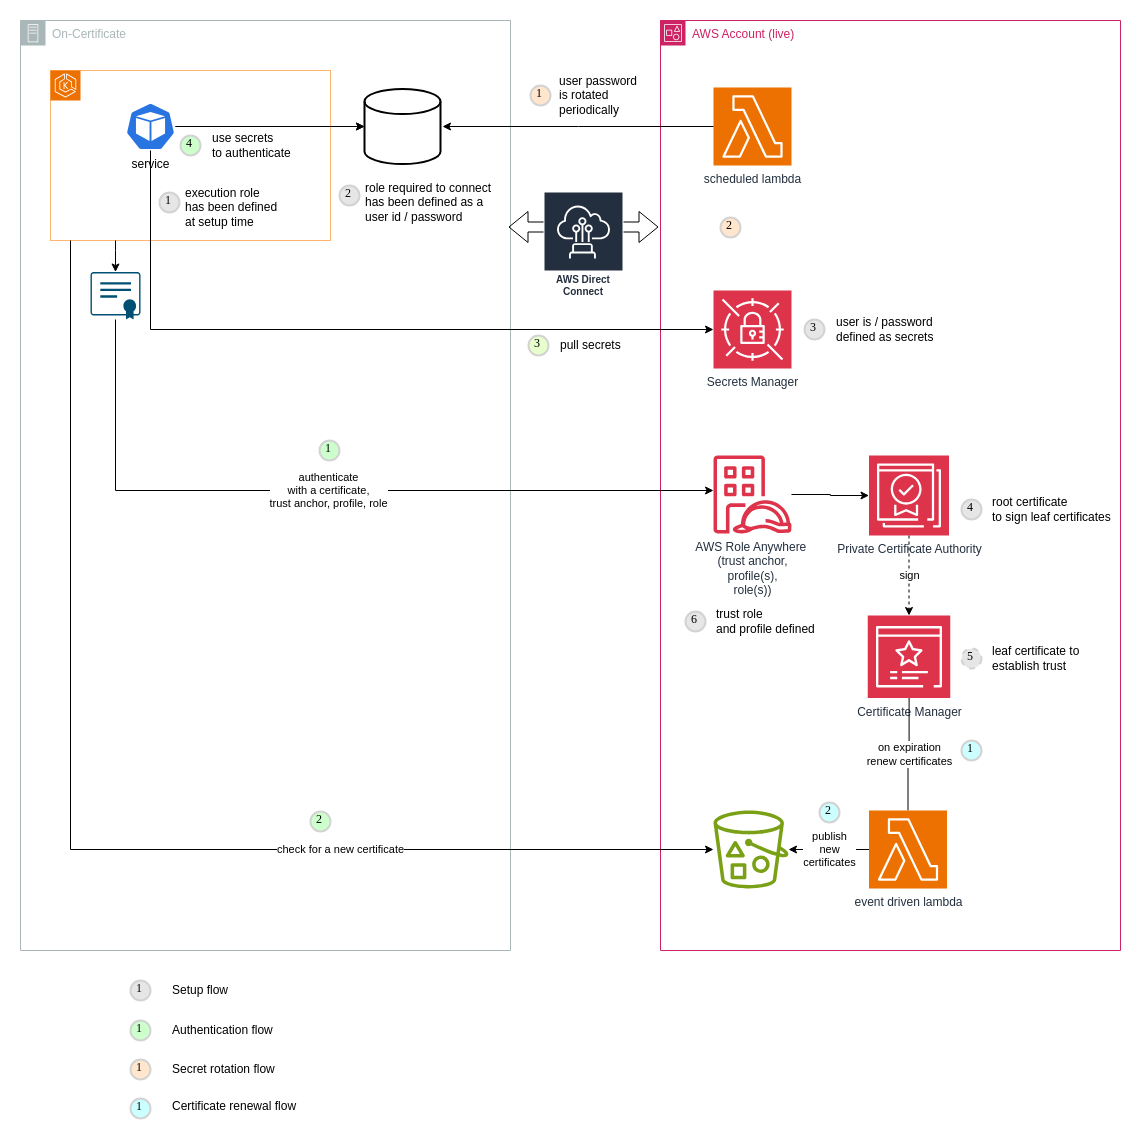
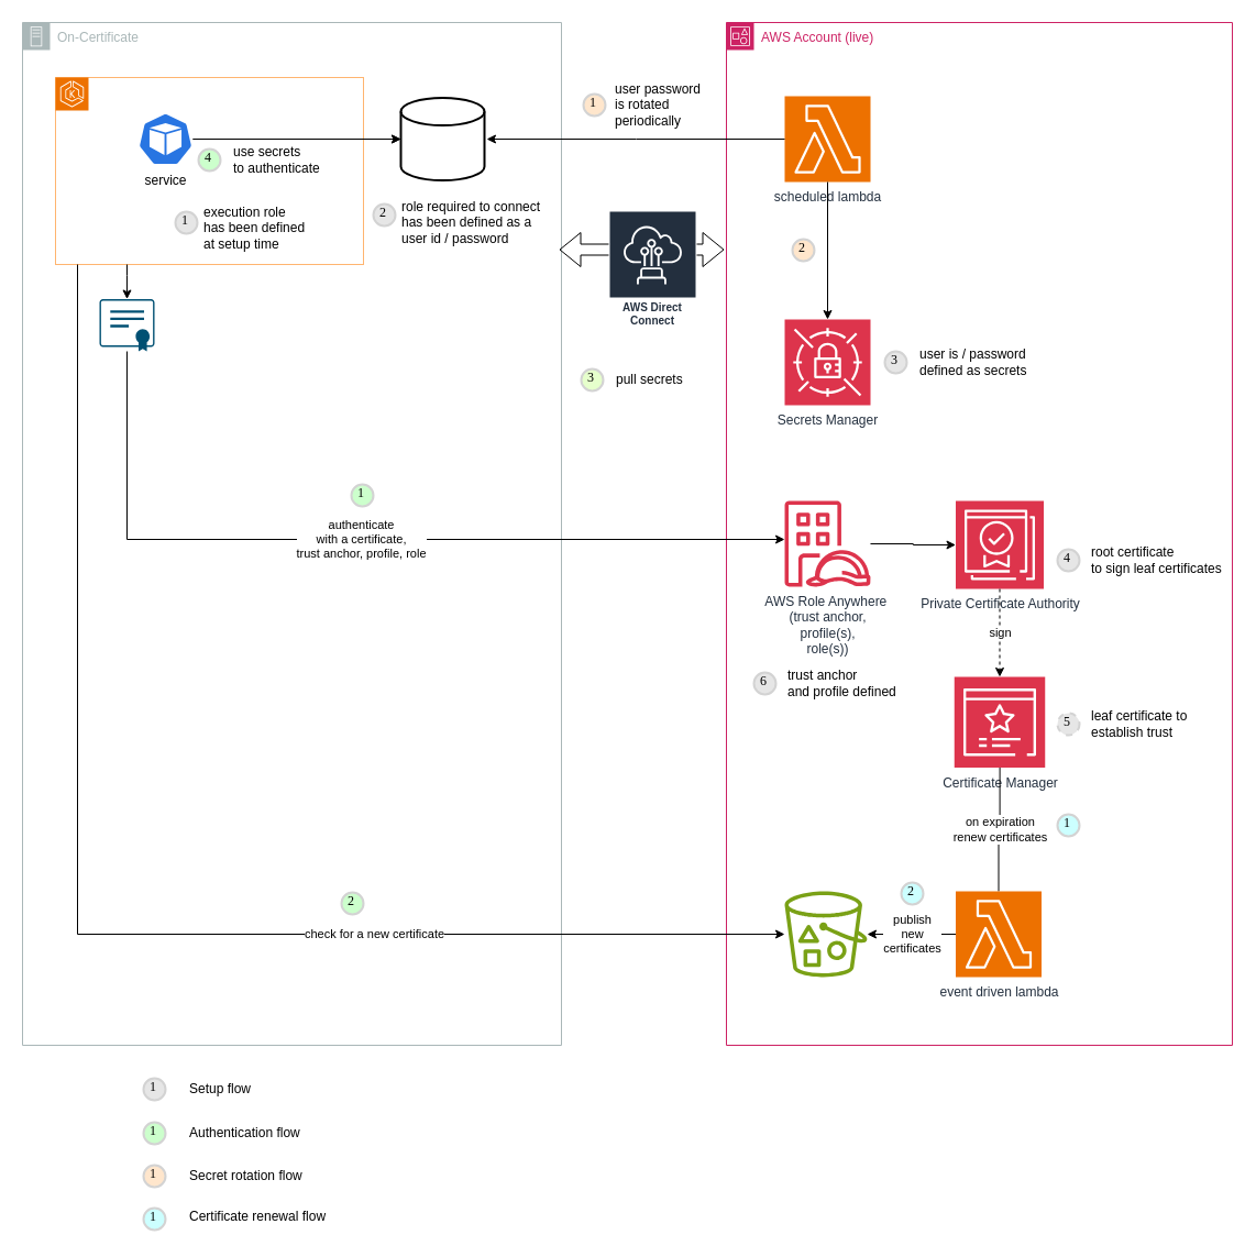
+ <mxCell id="22" style="edgeStyle=orthogonalEdgeStyle;rounded=0;orthogonalLoop=1;jettySize=auto;html=1;" edge="1" parent="1" source="16" target="13"><mxGeometry relative="1" as="geometry" /></mxCell>
- <mxCell id="28" value="AWS Direct Connect" style="sketch=0;outlineConnect=0;fontColor=#232F3E;gradientColor=none;strokeColor=#ffffff;fillColor=#232F3E;dashed=0;verticalLabelPosition=middle;verticalAlign=bottom;align=center;html=1;whiteSpace=wrap;fontSize=10;fontStyle=1;spacing=3;shape=mxgraph.aws4.productIcon;prIcon=mxgraph.aws4.direct_connect;" vertex="1" parent="1"><mxGeometry x="543" y="191" width="80" height="110" as="geometry" /></mxCell>
+ <mxCell id="28" value="AWS Direct Connect" style="sketch=0;outlineConnect=0;fontColor=#232F3E;gradientColor=none;strokeColor=#ffffff;fillColor=#232F3E;dashed=0;verticalLabelPosition=middle;verticalAlign=bottom;align=center;html=1;whiteSpace=wrap;fontSize=10;fontStyle=1;spacing=3;shape=mxgraph.aws4.productIcon;prIcon=mxgraph.aws4.direct_connect;" vertex="1" parent="1"><mxGeometry x="553" y="191" width="80" height="110" as="geometry" /></mxCell>
- <mxCell id="31" style="edgeStyle=orthogonalEdgeStyle;rounded=0;orthogonalLoop=1;jettySize=auto;html=1;entryX=0;entryY=0.5;entryDx=0;entryDy=0;entryPerimeter=0;exitX=0.5;exitY=1;exitDx=0;exitDy=0;exitPerimeter=0;" edge="1" parent="1" source="25" target="13"><mxGeometry relative="1" as="geometry"><Array as="points"><mxPoint x="150" y="329" /></Array></mxGeometry></mxCell>
- <mxCell id="49" value="trust role&lt;div&gt;and profile defined&lt;/div&gt;" style="text;html=1;strokeColor=none;fillColor=none;align=left;verticalAlign=middle;whiteSpace=wrap;rounded=0;" vertex="1" parent="1"><mxGeometry x="714" y="606" width="125" height="30" as="geometry" /></mxCell>
+ <mxCell id="49" value="trust anchor&lt;div&gt;and profile defined&lt;/div&gt;" style="text;html=1;strokeColor=none;fillColor=none;align=left;verticalAlign=middle;whiteSpace=wrap;rounded=0;" vertex="1" parent="1"><mxGeometry x="714" y="606" width="125" height="30" as="geometry" /></mxCell>
